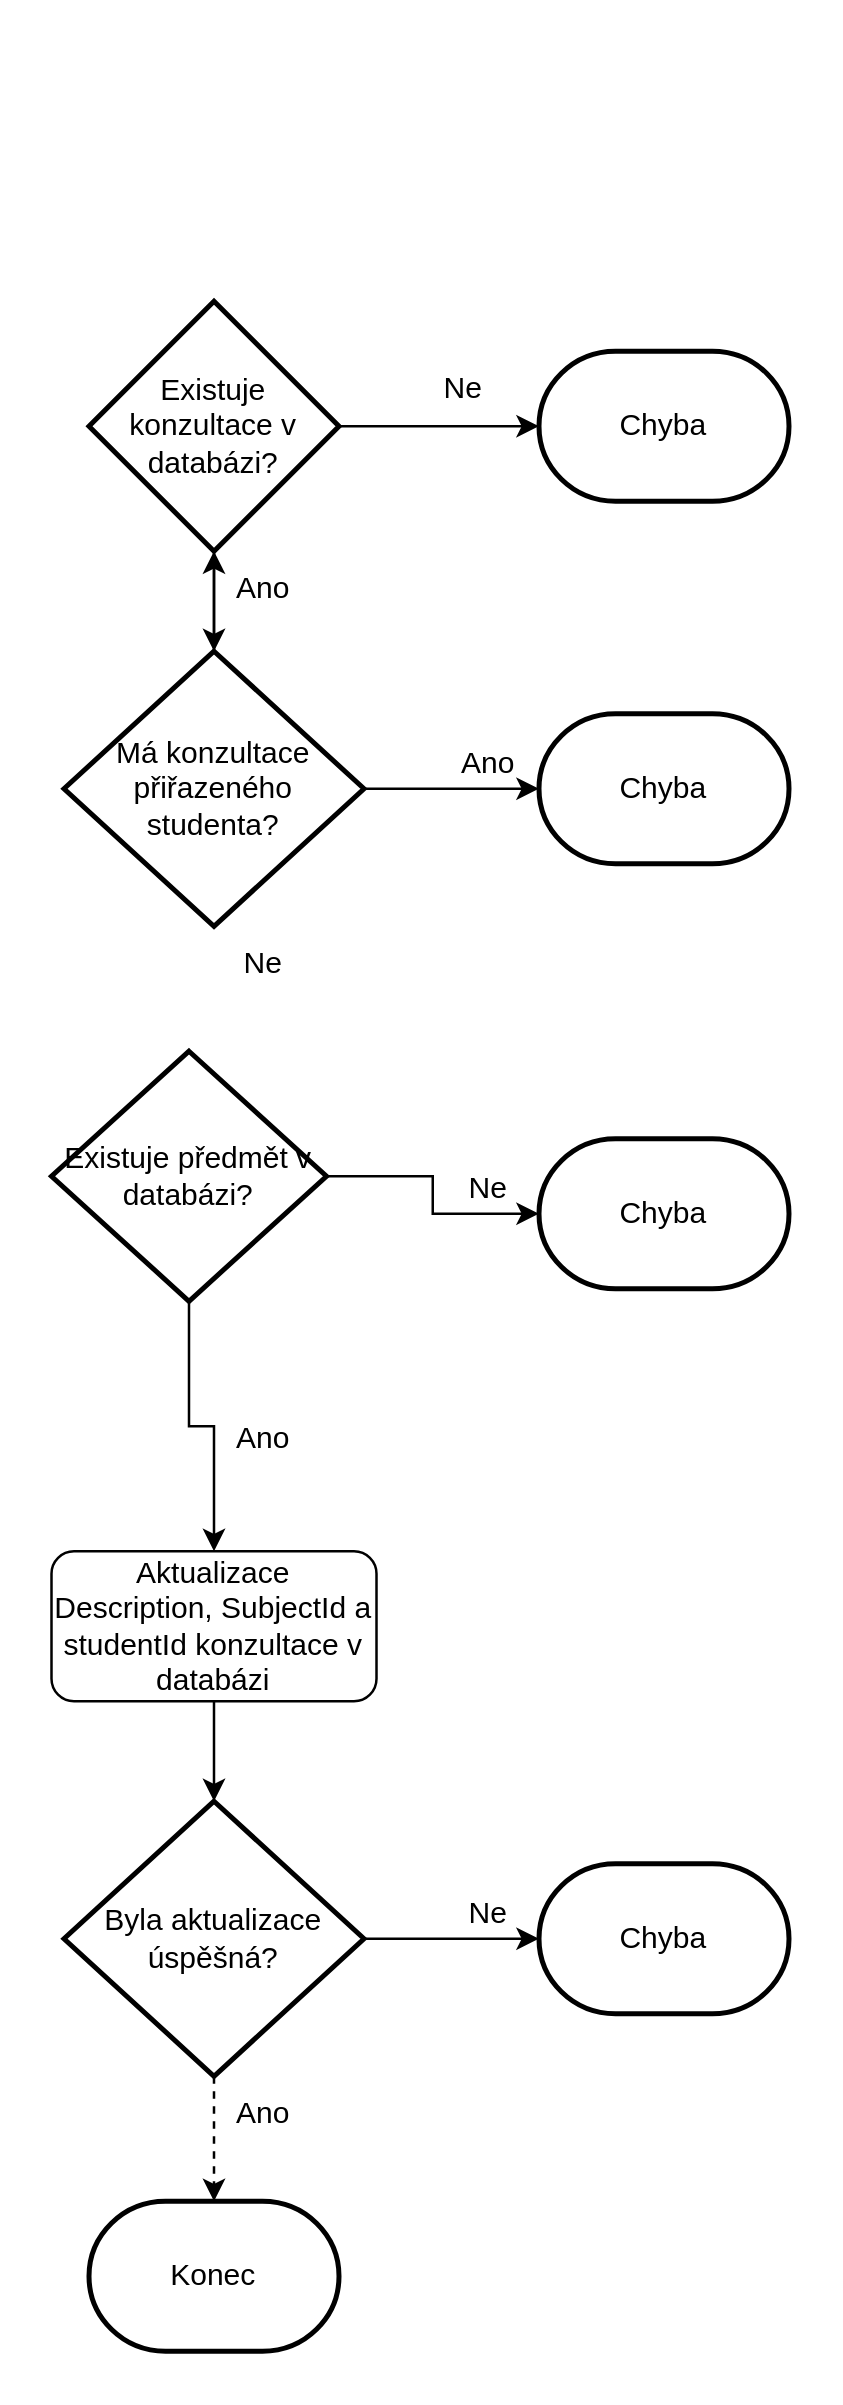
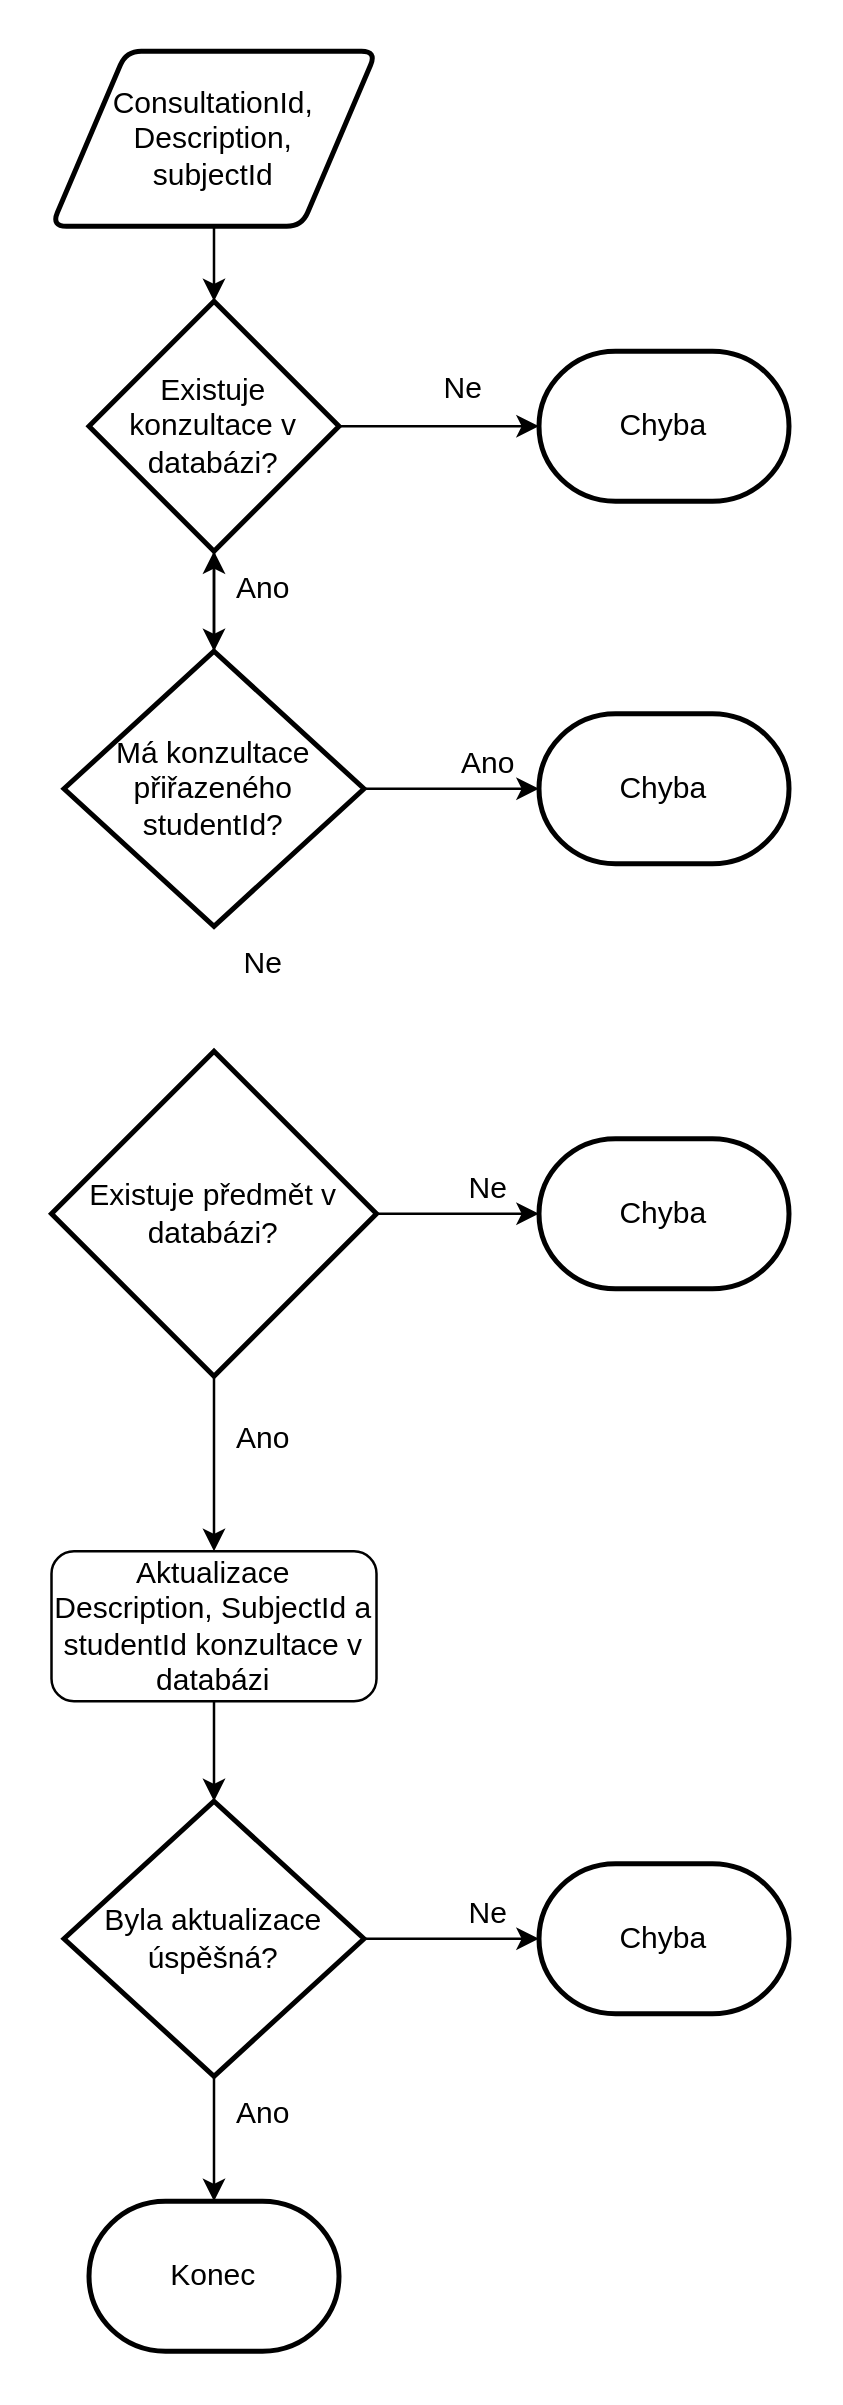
+ <mxCell id="2" value="ConsultationId,&lt;div&gt;Description,&lt;/div&gt;&lt;div&gt;subjectId&lt;/div&gt;" style="shape=parallelogram;html=1;strokeWidth=2;perimeter=parallelogramPerimeter;whiteSpace=wrap;rounded=1;arcSize=12;size=0.23;" vertex="1" parent="1"><mxGeometry x="20" y="20" width="130" height="70" as="geometry" /></mxCell>
+ <mxCell id="6" style="edgeStyle=orthogonalEdgeStyle;rounded=0;orthogonalLoop=1;jettySize=auto;html=1;entryX=0.5;entryY=0;entryDx=0;entryDy=0;entryPerimeter=0;" edge="1" parent="1" source="2" target="3"><mxGeometry relative="1" as="geometry" /></mxCell>
- <mxCell id="10" value="Má konzultace přiřazeného studenta?" style="strokeWidth=2;html=1;shape=mxgraph.flowchart.decision;whiteSpace=wrap;" vertex="1" parent="1"><mxGeometry x="25" y="260" width="120" height="110" as="geometry" /></mxCell>
+ <mxCell id="10" value="Má konzultace přiřazeného studentId?" style="strokeWidth=2;html=1;shape=mxgraph.flowchart.decision;whiteSpace=wrap;" vertex="1" parent="1"><mxGeometry x="25" y="260" width="120" height="110" as="geometry" /></mxCell>
- <mxCell id="16" value="Existuje předmět v databázi?" style="strokeWidth=2;html=1;shape=mxgraph.flowchart.decision;whiteSpace=wrap;" vertex="1" parent="1"><mxGeometry x="20" y="420" width="110" height="100" as="geometry" /></mxCell>
+ <mxCell id="16" value="Existuje předmět v databázi?" style="strokeWidth=2;html=1;shape=mxgraph.flowchart.decision;whiteSpace=wrap;" vertex="1" parent="1"><mxGeometry x="20" y="420" width="130" height="130" as="geometry" /></mxCell>
- <mxCell id="29" style="edgeStyle=orthogonalEdgeStyle;rounded=0;orthogonalLoop=1;jettySize=auto;html=1;entryX=0.5;entryY=0;entryDx=0;entryDy=0;entryPerimeter=0;dashed=1;" edge="1" parent="1" source="23" target="28"><mxGeometry relative="1" as="geometry" /></mxCell>
+ <mxCell id="29" style="edgeStyle=orthogonalEdgeStyle;rounded=0;orthogonalLoop=1;jettySize=auto;html=1;entryX=0.5;entryY=0;entryDx=0;entryDy=0;entryPerimeter=0;" edge="1" parent="1" source="23" target="28"><mxGeometry relative="1" as="geometry" /></mxCell>
